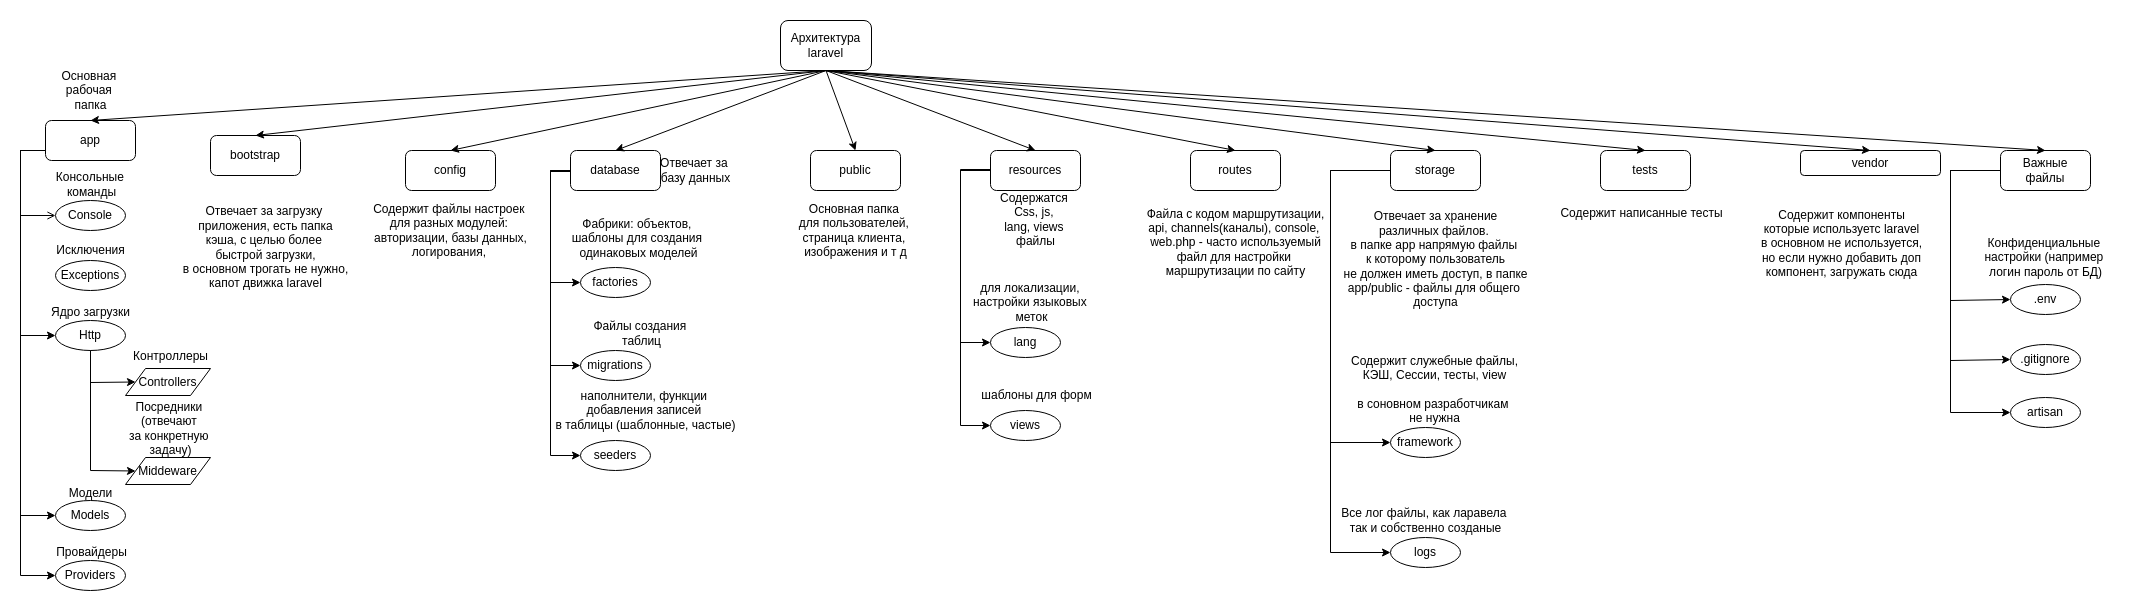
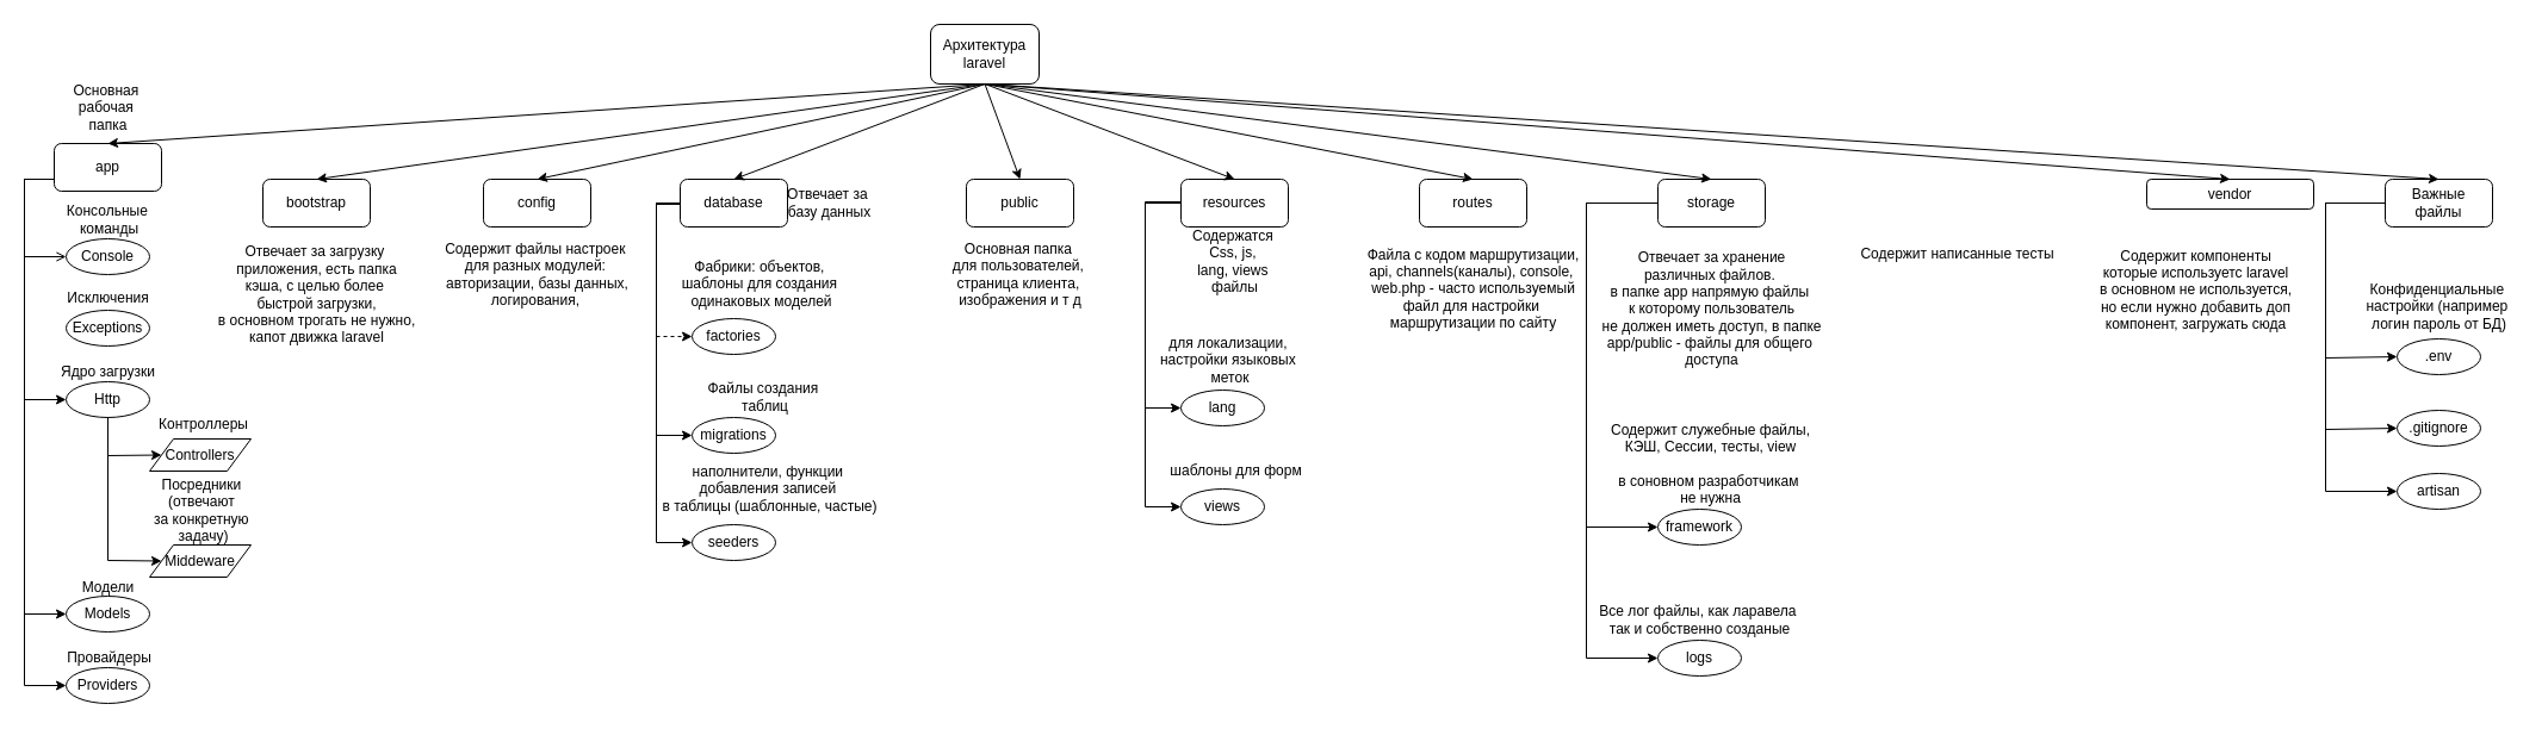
- <mxCell id="72" value="" style="endArrow=classic;html=1;rounded=0;exitX=0.5;exitY=1;exitDx=0;exitDy=0;entryX=0.5;entryY=0;entryDx=0;entryDy=0;" edge="1" parent="1" source="2" target="68"><mxGeometry width="50" height="50" relative="1" as="geometry"><mxPoint x="836" y="80" as="sourcePoint" /><mxPoint x="1445" y="160" as="targetPoint" /></mxGeometry></mxCell>
- <mxCell id="26" value="bootstrap" style="rounded=1;whiteSpace=wrap;html=1;" vertex="1" parent="1"><mxGeometry x="210" y="135" width="90" height="40" as="geometry" /></mxCell>
+ <mxCell id="26" value="bootstrap" style="rounded=1;whiteSpace=wrap;html=1;" vertex="1" parent="1"><mxGeometry x="220" y="150" width="90" height="40" as="geometry" /></mxCell>
- <mxCell id="68" value="tests" style="rounded=1;whiteSpace=wrap;html=1;" vertex="1" parent="1"><mxGeometry x="1600" y="150" width="90" height="40" as="geometry" /></mxCell>
- <mxCell id="41" value="" style="endArrow=classic;html=1;rounded=0;exitX=0;exitY=0.5;exitDx=0;exitDy=0;entryX=0;entryY=0.5;entryDx=0;entryDy=0;" edge="1" parent="1" source="32" target="35"><mxGeometry width="50" height="50" relative="1" as="geometry"><mxPoint x="566" y="170" as="sourcePoint" /><mxPoint x="576" y="235" as="targetPoint" /><Array as="points"><mxPoint x="550" y="170" /><mxPoint x="550" y="282" /></Array></mxGeometry></mxCell>
+ <mxCell id="41" value="" style="endArrow=classic;html=1;rounded=0;exitX=0;exitY=0.5;exitDx=0;exitDy=0;entryX=0;entryY=0.5;entryDx=0;entryDy=0;dashed=1;" edge="1" parent="1" source="32" target="35"><mxGeometry width="50" height="50" relative="1" as="geometry"><mxPoint x="566" y="170" as="sourcePoint" /><mxPoint x="576" y="235" as="targetPoint" /><Array as="points"><mxPoint x="550" y="170" /><mxPoint x="550" y="282" /></Array></mxGeometry></mxCell>
